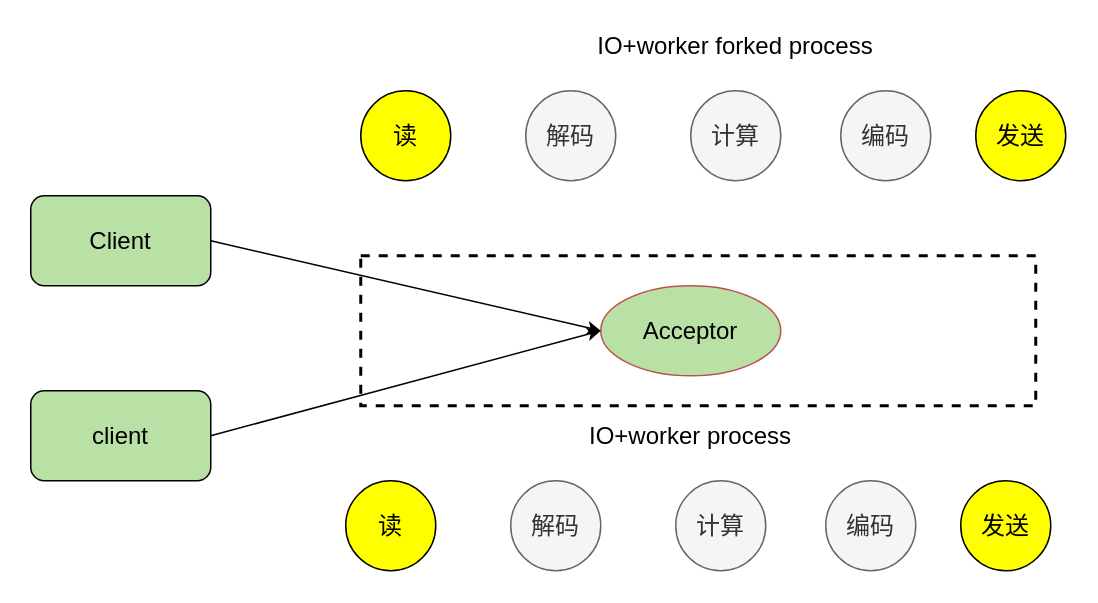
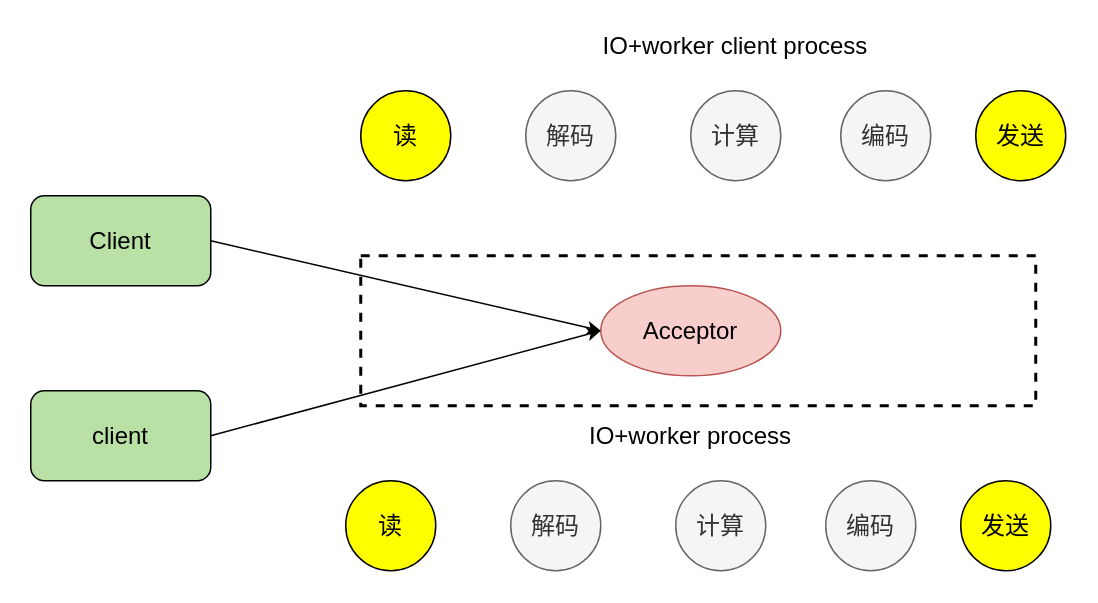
- <mxCell id="10" value="IO+worker forked process" style="text;html=1;strokeColor=none;fillColor=none;align=center;verticalAlign=middle;whiteSpace=wrap;rounded=0;fontSize=16;" vertex="1" parent="1"><mxGeometry x="385" y="20" width="210" height="20" as="geometry" /></mxCell>
+ <mxCell id="10" value="IO+worker client process" style="text;html=1;strokeColor=none;fillColor=none;align=center;verticalAlign=middle;whiteSpace=wrap;rounded=0;fontSize=16;" vertex="1" parent="1"><mxGeometry x="385" y="20" width="210" height="20" as="geometry" /></mxCell>
- <mxCell id="4" value="&lt;font style=&quot;font-size: 16px&quot;&gt;Acceptor&lt;/font&gt;" style="ellipse;whiteSpace=wrap;html=1;fillColor=#b9e0a5;strokeColor=#b85450;fontSize=16;" vertex="1" parent="1"><mxGeometry x="400" y="190" width="120" height="60" as="geometry" /></mxCell>
+ <mxCell id="4" value="&lt;font style=&quot;font-size: 16px&quot;&gt;Acceptor&lt;/font&gt;" style="ellipse;whiteSpace=wrap;html=1;fillColor=#f8cecc;strokeColor=#b85450;fontSize=16;" vertex="1" parent="1"><mxGeometry x="400" y="190" width="120" height="60" as="geometry" /></mxCell>
